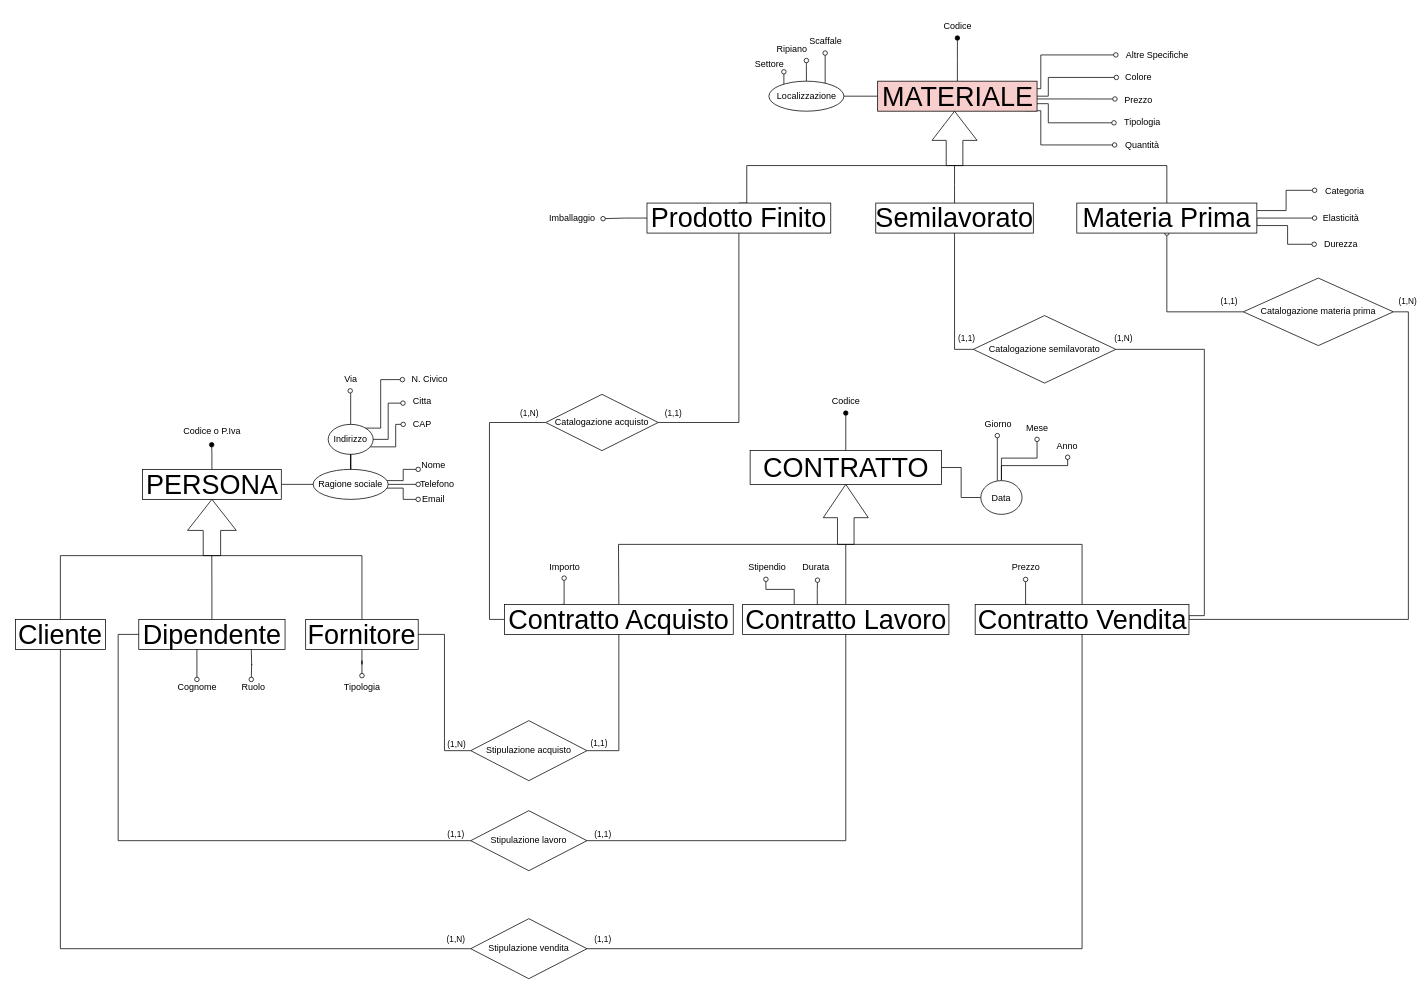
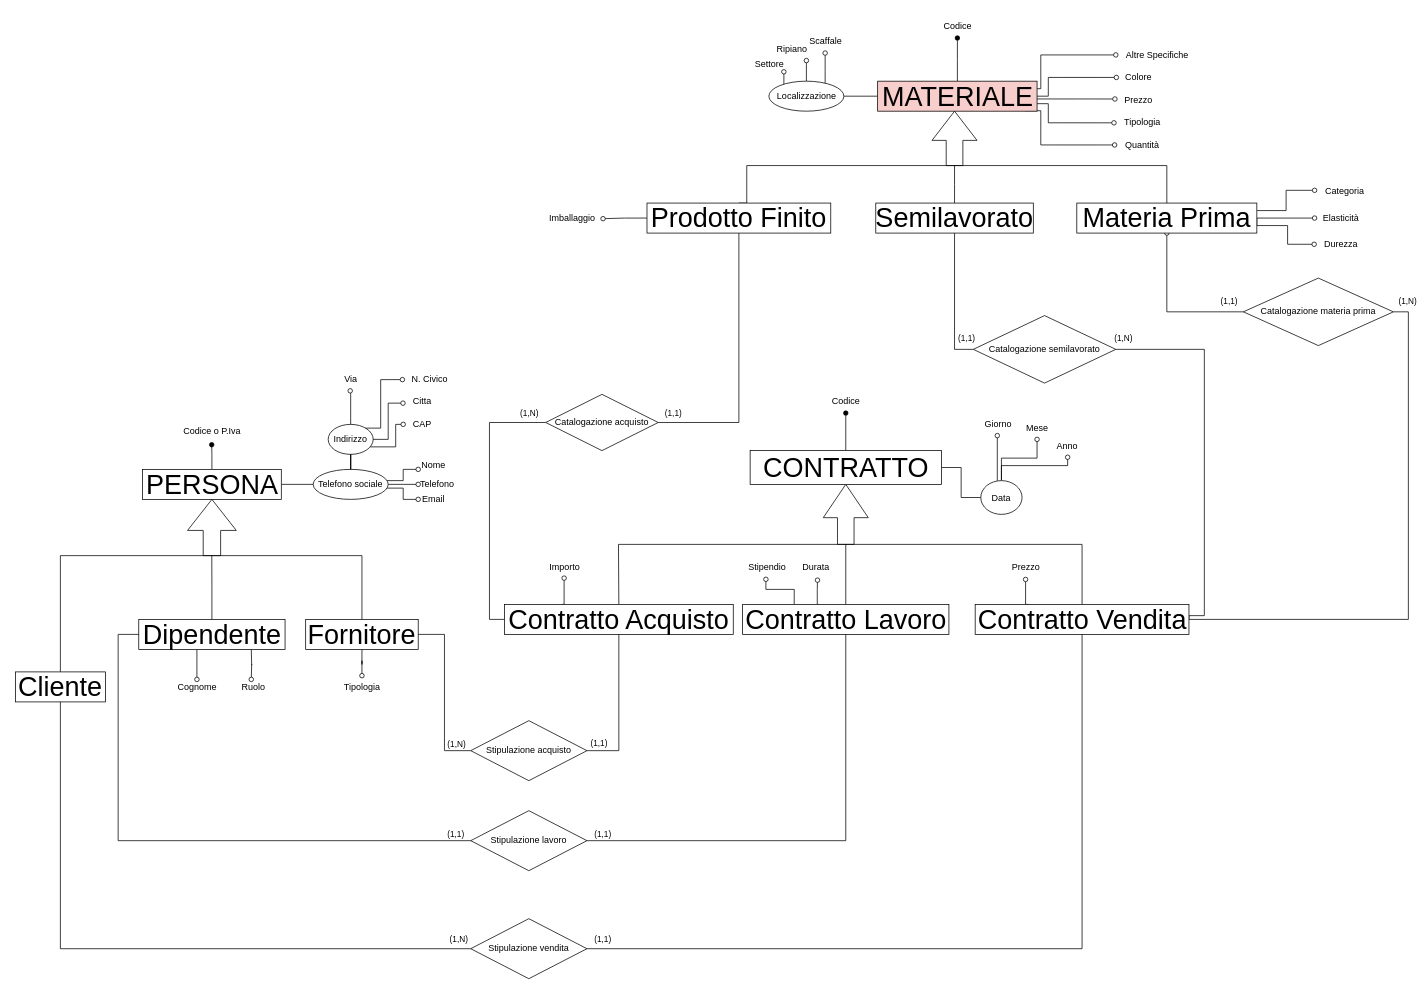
- <mxCell id="20" value="Ragione sociale" style="ellipse;whiteSpace=wrap;html=1;align=center;fontSize=12;fillColor=none;" parent="1" vertex="1"><mxGeometry x="417" y="625" width="100" height="40" as="geometry" /></mxCell>
+ <mxCell id="20" value="Telefono sociale" style="ellipse;whiteSpace=wrap;html=1;align=center;fontSize=12;fillColor=none;" parent="1" vertex="1"><mxGeometry x="417" y="625" width="100" height="40" as="geometry" /></mxCell>
- <mxCell id="7" value="Cliente" style="whiteSpace=wrap;html=1;align=center;fontSize=36;" parent="1" vertex="1"><mxGeometry x="20" y="825" width="120" height="40" as="geometry" /></mxCell>
+ <mxCell id="7" value="Cliente" style="whiteSpace=wrap;html=1;align=center;fontSize=36;" parent="1" vertex="1"><mxGeometry x="20" y="895" width="120" height="40" as="geometry" /></mxCell>
